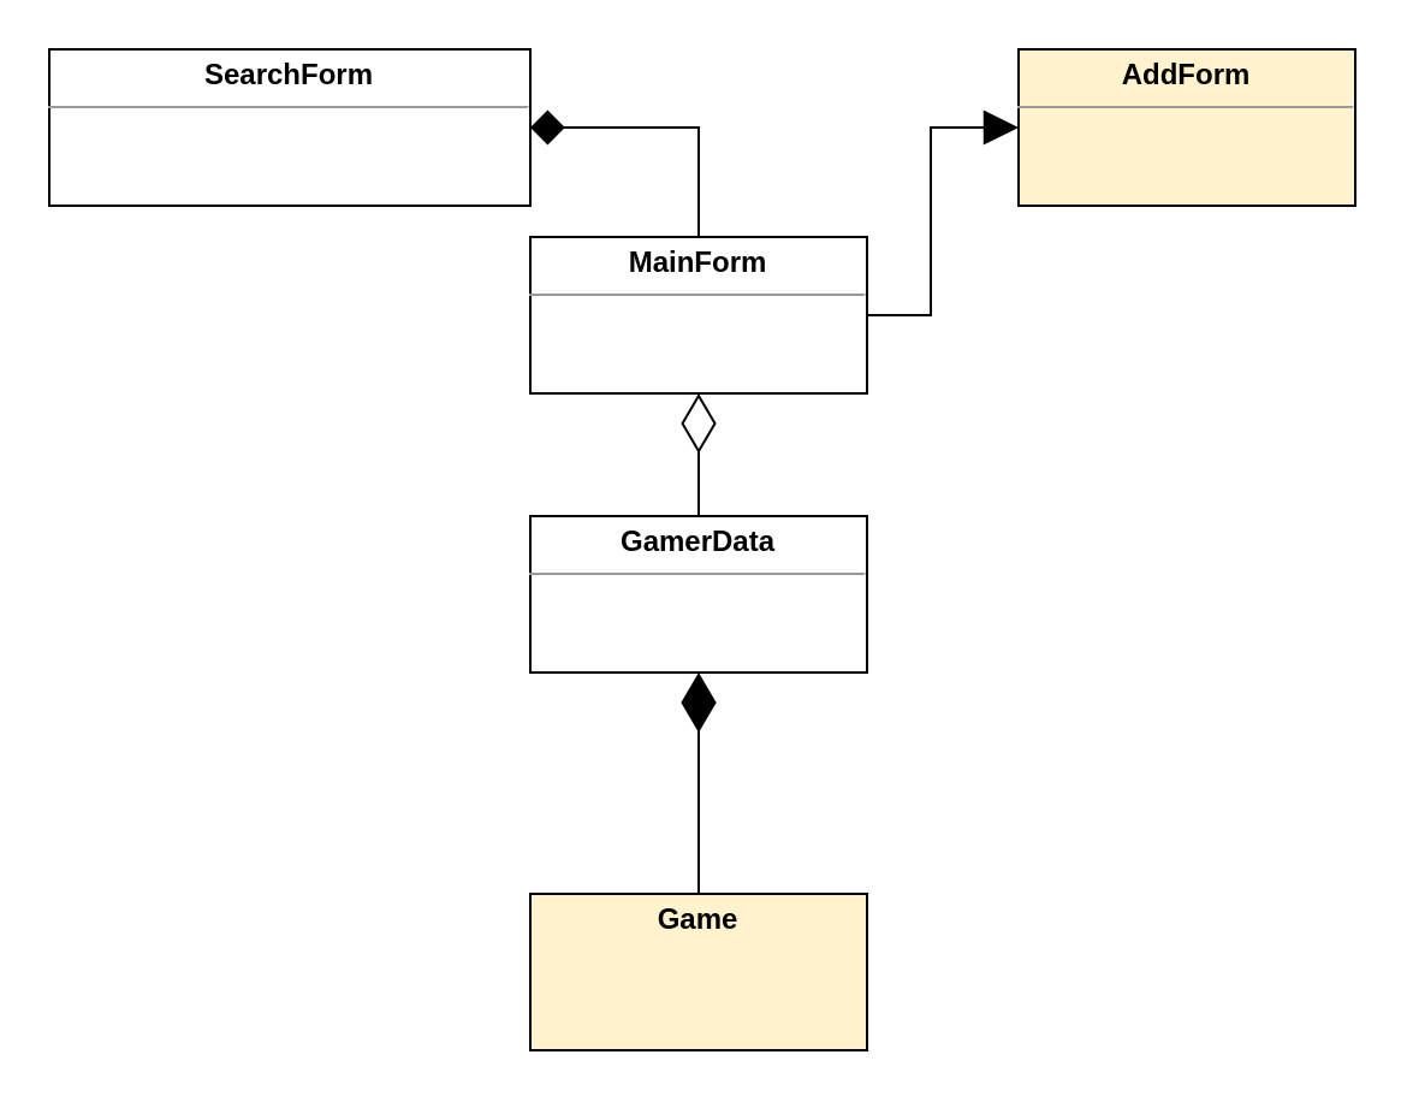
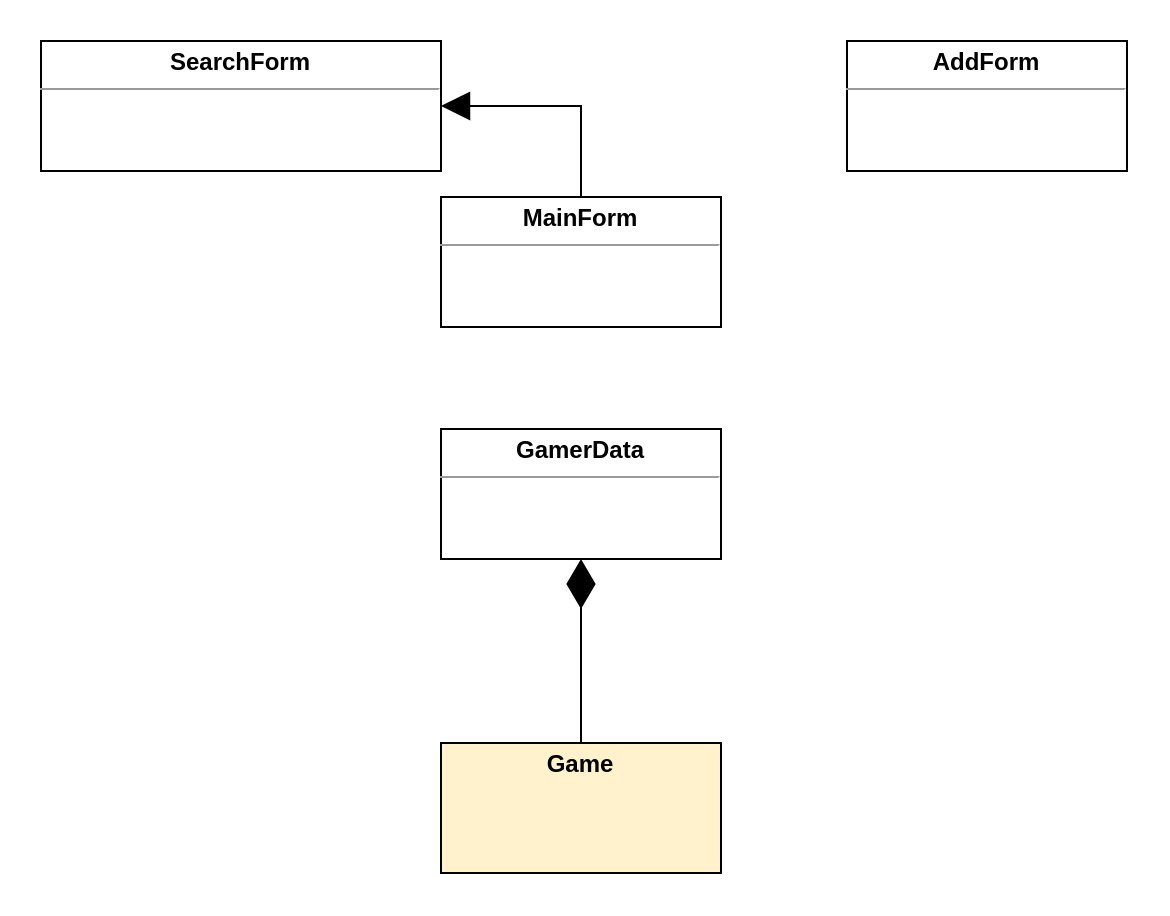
- <mxCell id="3" style="edgeStyle=orthogonalEdgeStyle;rounded=0;orthogonalLoop=1;jettySize=auto;html=1;entryX=1;entryY=0.5;entryDx=0;entryDy=0;endArrow=diamond;endFill=1;endSize=12;" parent="1" source="4" target="5" edge="1"><mxGeometry relative="1" as="geometry" /></mxCell>
+ <mxCell id="3" style="edgeStyle=orthogonalEdgeStyle;rounded=0;orthogonalLoop=1;jettySize=auto;html=1;entryX=1;entryY=0.5;entryDx=0;entryDy=0;endArrow=block;endFill=1;endSize=12;" parent="1" source="4" target="5" edge="1"><mxGeometry relative="1" as="geometry" /></mxCell>
- <mxCell id="6" value="&lt;p style=&quot;margin: 0px ; margin-top: 4px ; text-align: center&quot;&gt;&lt;b&gt;AddForm&lt;/b&gt;&lt;/p&gt;&lt;hr size=&quot;1&quot;&gt;&lt;p style=&quot;margin: 0px ; margin-left: 4px&quot;&gt;&lt;br&gt;&lt;/p&gt;" style="verticalAlign=top;align=left;overflow=fill;fontSize=12;fontFamily=Helvetica;html=1;fillColor=#fff2cc;" parent="1" vertex="1"><mxGeometry x="423" y="20" width="140" height="65" as="geometry" /></mxCell>
+ <mxCell id="6" value="&lt;p style=&quot;margin: 0px ; margin-top: 4px ; text-align: center&quot;&gt;&lt;b&gt;AddForm&lt;/b&gt;&lt;/p&gt;&lt;hr size=&quot;1&quot;&gt;&lt;p style=&quot;margin: 0px ; margin-left: 4px&quot;&gt;&lt;br&gt;&lt;/p&gt;" style="verticalAlign=top;align=left;overflow=fill;fontSize=12;fontFamily=Helvetica;html=1;" parent="1" vertex="1"><mxGeometry x="423" y="20" width="140" height="65" as="geometry" /></mxCell>
- <mxCell id="2" style="edgeStyle=orthogonalEdgeStyle;rounded=0;orthogonalLoop=1;jettySize=auto;html=1;entryX=0;entryY=0.5;entryDx=0;entryDy=0;endSize=12;endArrow=block;endFill=1;" parent="1" source="4" target="6" edge="1"><mxGeometry relative="1" as="geometry" /></mxCell>
- <mxCell id="7" style="edgeStyle=orthogonalEdgeStyle;rounded=0;orthogonalLoop=1;jettySize=auto;html=1;entryX=0.5;entryY=1;entryDx=0;entryDy=0;endArrow=diamondThin;endFill=0;endSize=22;" parent="1" source="8" target="4" edge="1"><mxGeometry relative="1" as="geometry" /></mxCell>
